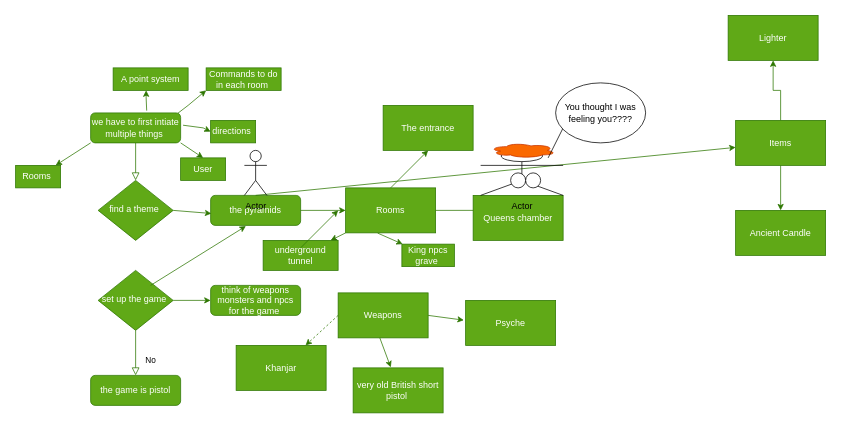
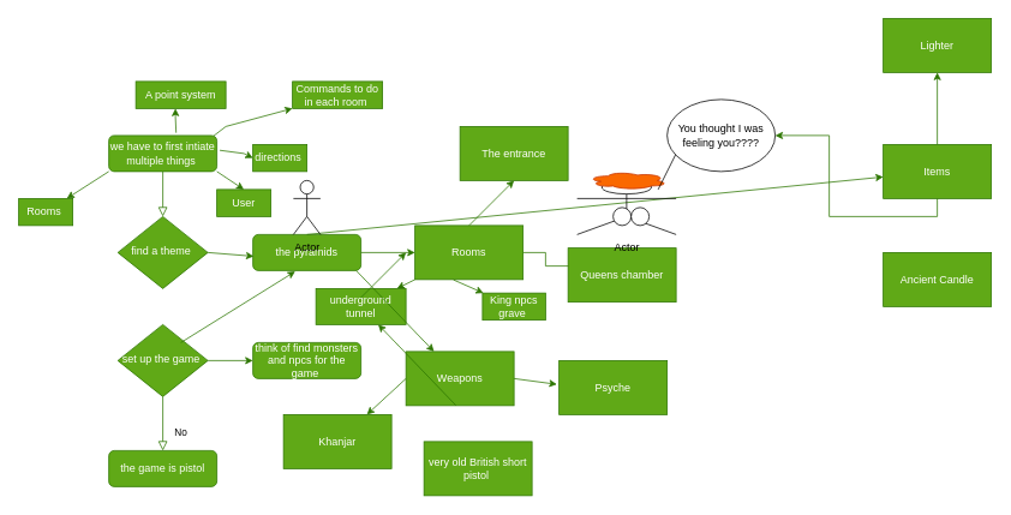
- <mxCell id="55" value="Lighter" style="whiteSpace=wrap;html=1;fillColor=#60a917;strokeColor=#2D7600;fontColor=#ffffff;rounded=0;" parent="1" vertex="1"><mxGeometry x="970" y="20" width="120" height="60" as="geometry" /></mxCell>
+ <mxCell id="55" value="Lighter" style="whiteSpace=wrap;html=1;fillColor=#60a917;strokeColor=#2D7600;fontColor=#ffffff;rounded=0;" parent="1" vertex="1"><mxGeometry x="980" y="20" width="120" height="60" as="geometry" /></mxCell>
- <mxCell id="16" value="Commands to do in each room&amp;nbsp;" style="rounded=0;whiteSpace=wrap;html=1;fillColor=#60a917;strokeColor=#2D7600;movable=1;resizable=1;rotatable=1;deletable=1;editable=1;locked=0;connectable=1;fontColor=#ffffff;" parent="1" vertex="1"><mxGeometry x="274" y="90" width="100" height="30" as="geometry" /></mxCell>
+ <mxCell id="16" value="Commands to do in each room&amp;nbsp;" style="rounded=0;whiteSpace=wrap;html=1;fillColor=#60a917;strokeColor=#2D7600;movable=1;resizable=1;rotatable=1;deletable=1;editable=1;locked=0;connectable=1;fontColor=#ffffff;" parent="1" vertex="1"><mxGeometry x="324" y="90" width="100" height="30" as="geometry" /></mxCell>
- <mxCell id="44" style="edgeStyle=orthogonalEdgeStyle;rounded=0;orthogonalLoop=1;jettySize=auto;html=1;exitX=0.5;exitY=1;exitDx=0;exitDy=0;fillColor=#60a917;strokeColor=#2D7600;" parent="1" source="46" target="54" edge="1"><mxGeometry relative="1" as="geometry" /></mxCell>
+ <mxCell id="44" style="edgeStyle=orthogonalEdgeStyle;rounded=0;orthogonalLoop=1;jettySize=auto;html=1;exitX=0.5;exitY=1;exitDx=0;exitDy=0;fillColor=#60a917;strokeColor=#2D7600;" parent="1" source="46" target="51" edge="1"><mxGeometry relative="1" as="geometry" /></mxCell>
- <mxCell id="31" value="Queens chamber" style="rounded=0;whiteSpace=wrap;html=1;fillColor=#60a917;strokeColor=#2D7600;movable=1;resizable=1;rotatable=1;deletable=1;editable=1;locked=0;connectable=1;fontColor=#ffffff;" parent="1" vertex="1"><mxGeometry x="630" y="260" width="120" height="60" as="geometry" /></mxCell>
+ <mxCell id="31" value="Queens chamber" style="rounded=0;whiteSpace=wrap;html=1;fillColor=#60a917;strokeColor=#2D7600;movable=1;resizable=1;rotatable=1;deletable=1;editable=1;locked=0;connectable=1;fontColor=#ffffff;" parent="1" vertex="1"><mxGeometry x="630" y="275" width="120" height="60" as="geometry" /></mxCell>
+ <mxCell id="34" value="" style="endArrow=classic;html=1;rounded=0;exitX=0.956;exitY=1;exitDx=0;exitDy=0;exitPerimeter=0;movable=1;resizable=1;rotatable=1;deletable=1;editable=1;locked=0;connectable=1;fillColor=#60a917;strokeColor=#2D7600;" parent="1" source="5" target="35" edge="1"><mxGeometry width="50" height="50" relative="1" as="geometry"><mxPoint x="600" y="540" as="sourcePoint" /><mxPoint x="510" y="420" as="targetPoint" /></mxGeometry></mxCell>
- <mxCell id="9" value="think of weapons monsters and npcs for the game&amp;nbsp;" style="rounded=1;whiteSpace=wrap;html=1;fontSize=12;glass=0;strokeWidth=1;shadow=0;fillColor=#60a917;strokeColor=#2D7600;movable=1;resizable=1;rotatable=1;deletable=1;editable=1;locked=0;connectable=1;fontColor=#ffffff;" parent="1" vertex="1"><mxGeometry x="280" y="380" width="120" height="40" as="geometry" /></mxCell>
+ <mxCell id="9" value="think of find monsters and npcs for the game&amp;nbsp;" style="rounded=1;whiteSpace=wrap;html=1;fontSize=12;glass=0;strokeWidth=1;shadow=0;fillColor=#60a917;strokeColor=#2D7600;movable=1;resizable=1;rotatable=1;deletable=1;editable=1;locked=0;connectable=1;fontColor=#ffffff;" parent="1" vertex="1"><mxGeometry x="280" y="380" width="120" height="40" as="geometry" /></mxCell>
- <mxCell id="36" value="" style="endArrow=classic;html=1;rounded=0;movable=1;resizable=1;rotatable=1;deletable=1;editable=1;locked=0;connectable=1;exitX=0;exitY=0.5;exitDx=0;exitDy=0;fillColor=#60a917;strokeColor=#2D7600;dashed=1;" parent="1" source="35" target="37" edge="1"><mxGeometry width="50" height="50" relative="1" as="geometry"><mxPoint x="450" y="430" as="sourcePoint" /><mxPoint x="390" y="450" as="targetPoint" /></mxGeometry></mxCell>
+ <mxCell id="36" value="" style="endArrow=classic;html=1;rounded=0;movable=1;resizable=1;rotatable=1;deletable=1;editable=1;locked=0;connectable=1;exitX=0;exitY=0.5;exitDx=0;exitDy=0;fillColor=#60a917;strokeColor=#2D7600;" parent="1" source="35" target="37" edge="1"><mxGeometry width="50" height="50" relative="1" as="geometry"><mxPoint x="450" y="430" as="sourcePoint" /><mxPoint x="390" y="450" as="targetPoint" /></mxGeometry></mxCell>
- <mxCell id="41" value="" style="endArrow=classic;html=1;rounded=0;exitX=0.463;exitY=0.998;exitDx=0;exitDy=0;exitPerimeter=0;entryX=0.418;entryY=-0.012;entryDx=0;entryDy=0;entryPerimeter=0;fillColor=#60a917;strokeColor=#2D7600;movable=1;resizable=1;rotatable=1;deletable=1;editable=1;locked=0;connectable=1;" parent="1" source="35" target="42" edge="1"><mxGeometry width="50" height="50" relative="1" as="geometry"><mxPoint x="510" y="540" as="sourcePoint" /><mxPoint x="530" y="500" as="targetPoint" /></mxGeometry></mxCell>
+ <mxCell id="41" value="" style="endArrow=classic;html=1;rounded=0;exitX=0.463;exitY=0.998;exitDx=0;exitDy=0;exitPerimeter=0;fillColor=#60a917;strokeColor=#2D7600;movable=1;resizable=1;rotatable=1;deletable=1;editable=1;locked=0;connectable=1;" parent="1" source="35" target="23" edge="1"><mxGeometry width="50" height="50" relative="1" as="geometry"><mxPoint x="510" y="540" as="sourcePoint" /><mxPoint x="530" y="500" as="targetPoint" /></mxGeometry></mxCell>
